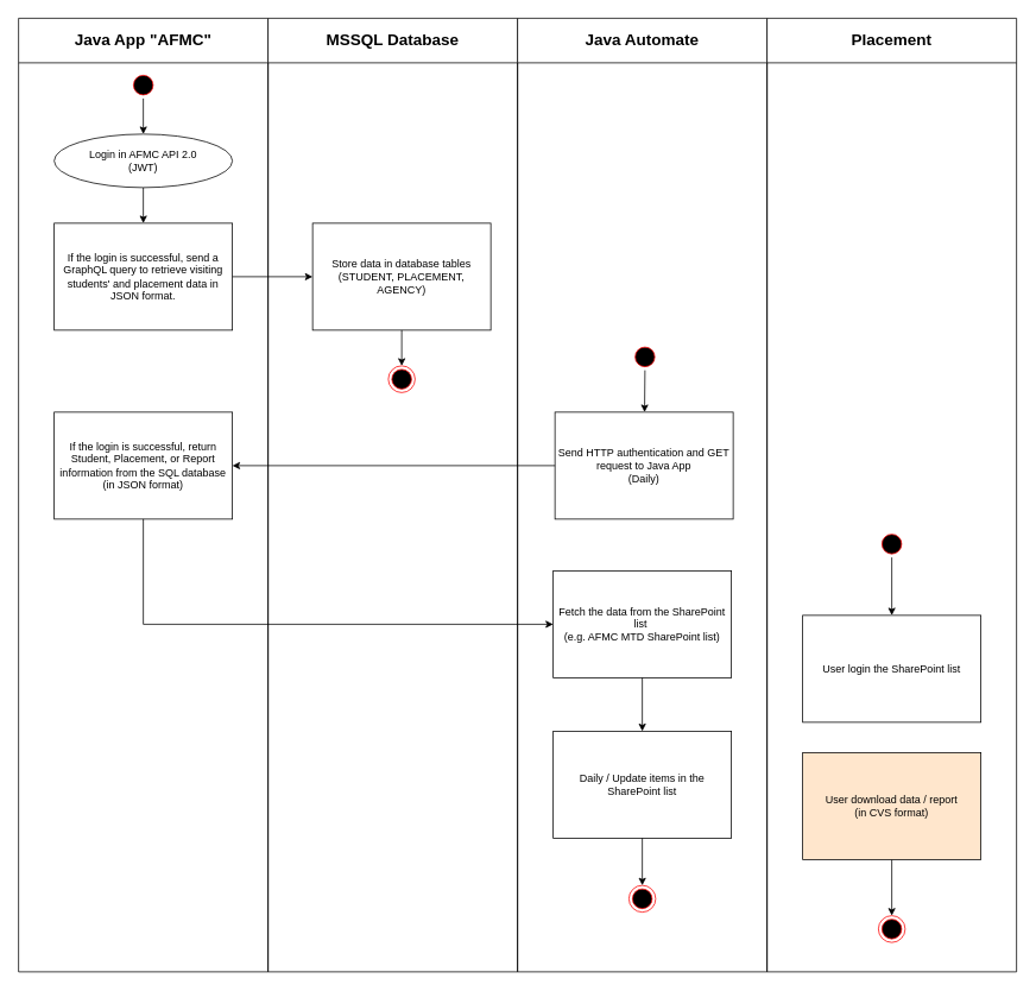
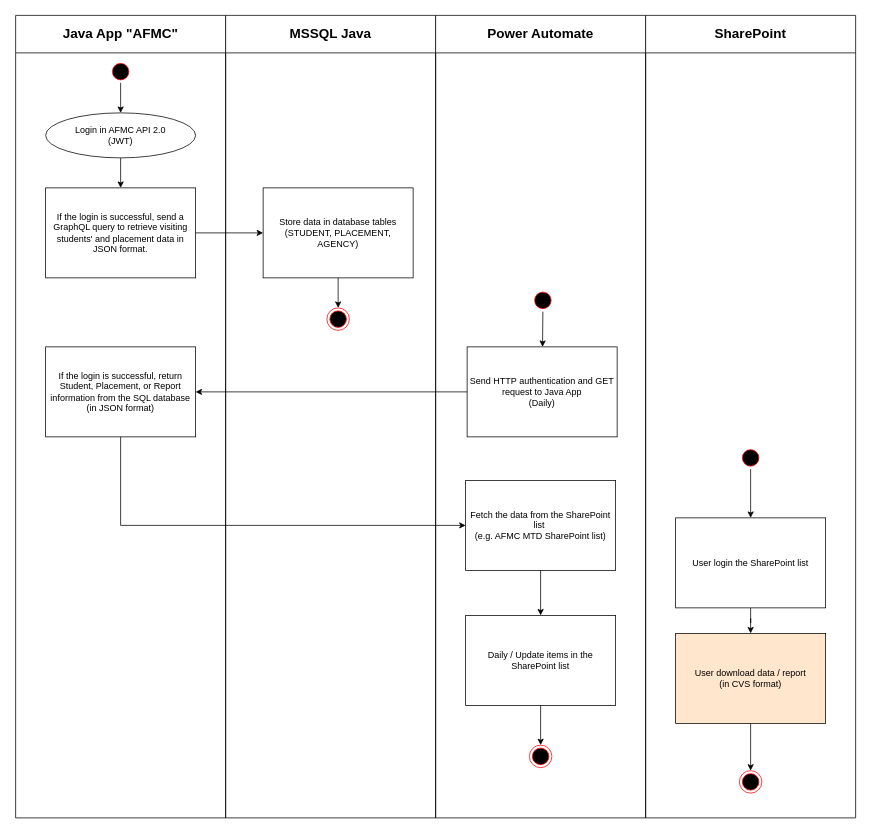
- <mxCell id="9" value="MSSQL Database" style="swimlane;whiteSpace=wrap;html=1;fontSize=18;startSize=50;" vertex="1" parent="1"><mxGeometry x="300" y="20" width="280" height="1070" as="geometry" /></mxCell>
+ <mxCell id="9" value="MSSQL Java" style="swimlane;whiteSpace=wrap;html=1;fontSize=18;startSize=50;" vertex="1" parent="1"><mxGeometry x="300" y="20" width="280" height="1070" as="geometry" /></mxCell>
- <mxCell id="13" value="&lt;font style=&quot;font-size: 18px;&quot;&gt;Java Automate&lt;/font&gt;" style="swimlane;whiteSpace=wrap;html=1;startSize=50;" vertex="1" parent="1"><mxGeometry x="580" y="20" width="280" height="1070" as="geometry" /></mxCell>
+ <mxCell id="13" value="&lt;font style=&quot;font-size: 18px;&quot;&gt;Power Automate&lt;/font&gt;" style="swimlane;whiteSpace=wrap;html=1;startSize=50;" vertex="1" parent="1"><mxGeometry x="580" y="20" width="280" height="1070" as="geometry" /></mxCell>
- <mxCell id="22" value="Placement" style="swimlane;whiteSpace=wrap;html=1;startSize=50;fontSize=18;" vertex="1" parent="1"><mxGeometry x="860" y="20" width="280" height="1070" as="geometry" /></mxCell>
+ <mxCell id="22" value="SharePoint" style="swimlane;whiteSpace=wrap;html=1;startSize=50;fontSize=18;" vertex="1" parent="1"><mxGeometry x="860" y="20" width="280" height="1070" as="geometry" /></mxCell>
+ <mxCell id="23" value="" style="edgeStyle=orthogonalEdgeStyle;rounded=0;orthogonalLoop=1;jettySize=auto;html=1;" edge="1" parent="22" source="24" target="28"><mxGeometry relative="1" as="geometry" /></mxCell>
